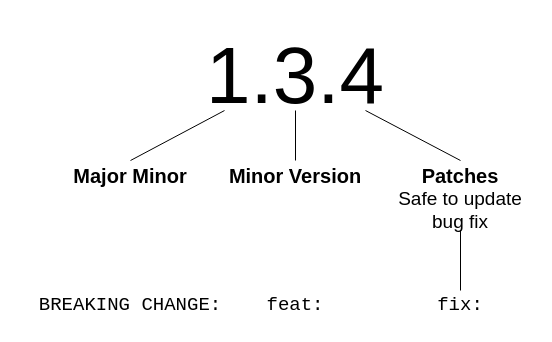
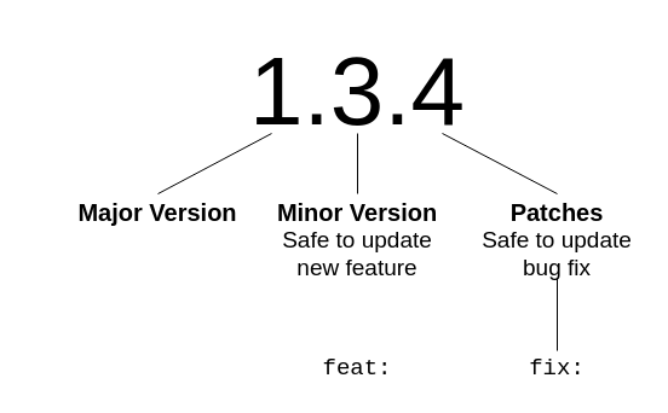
- <mxCell id="3" value="Major Minor" style="text;html=1;strokeColor=none;fillColor=none;align=center;verticalAlign=middle;whiteSpace=wrap;rounded=0;fontSize=20;fontStyle=1" vertex="1" parent="1"><mxGeometry x="60" y="160" width="140" height="30" as="geometry" /></mxCell>
+ <mxCell id="3" value="Major Version" style="text;html=1;strokeColor=none;fillColor=none;align=center;verticalAlign=middle;whiteSpace=wrap;rounded=0;fontSize=20;fontStyle=1" vertex="1" parent="1"><mxGeometry x="60" y="160" width="140" height="30" as="geometry" /></mxCell>
+ <mxCell id="9" value="&lt;div&gt;Safe to update&lt;/div&gt;&lt;div&gt;new feature&lt;br&gt;&lt;/div&gt;" style="text;html=1;strokeColor=none;fillColor=none;align=center;verticalAlign=middle;whiteSpace=wrap;rounded=0;fontSize=19;" vertex="1" parent="1"><mxGeometry x="225" y="190" width="140" height="40" as="geometry" /></mxCell>
- <mxCell id="14" value="BREAKING CHANGE:" style="text;html=1;strokeColor=none;fillColor=none;align=center;verticalAlign=middle;whiteSpace=wrap;rounded=0;fontSize=19;fontFamily=Courier New;" vertex="1" parent="1"><mxGeometry x="20" y="290" width="220" height="30" as="geometry" /></mxCell>
